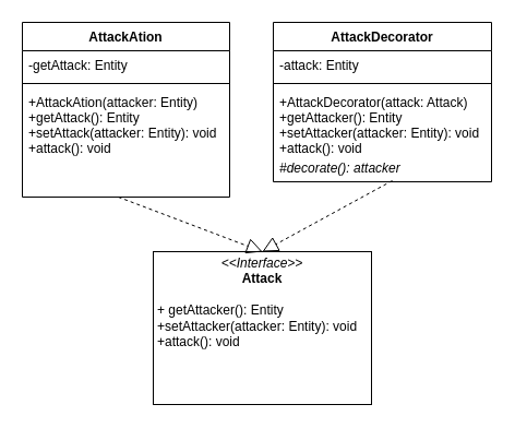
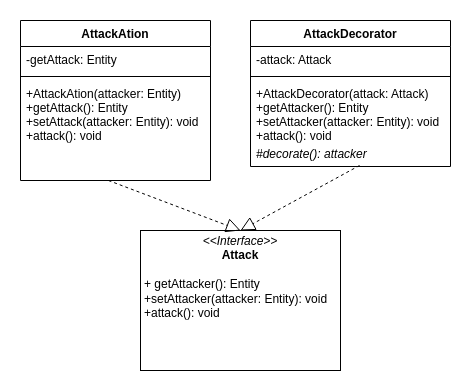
- <mxCell id="3" value="-attack: Entity" style="text;strokeColor=none;fillColor=none;align=left;verticalAlign=top;spacingLeft=4;spacingRight=4;overflow=hidden;rotatable=0;points=[[0,0.5],[1,0.5]];portConstraint=eastwest;" vertex="1" parent="2"><mxGeometry y="26" width="200" height="26" as="geometry" /></mxCell>
+ <mxCell id="3" value="-attack: Attack" style="text;strokeColor=none;fillColor=none;align=left;verticalAlign=top;spacingLeft=4;spacingRight=4;overflow=hidden;rotatable=0;points=[[0,0.5],[1,0.5]];portConstraint=eastwest;" vertex="1" parent="2"><mxGeometry y="26" width="200" height="26" as="geometry" /></mxCell>
